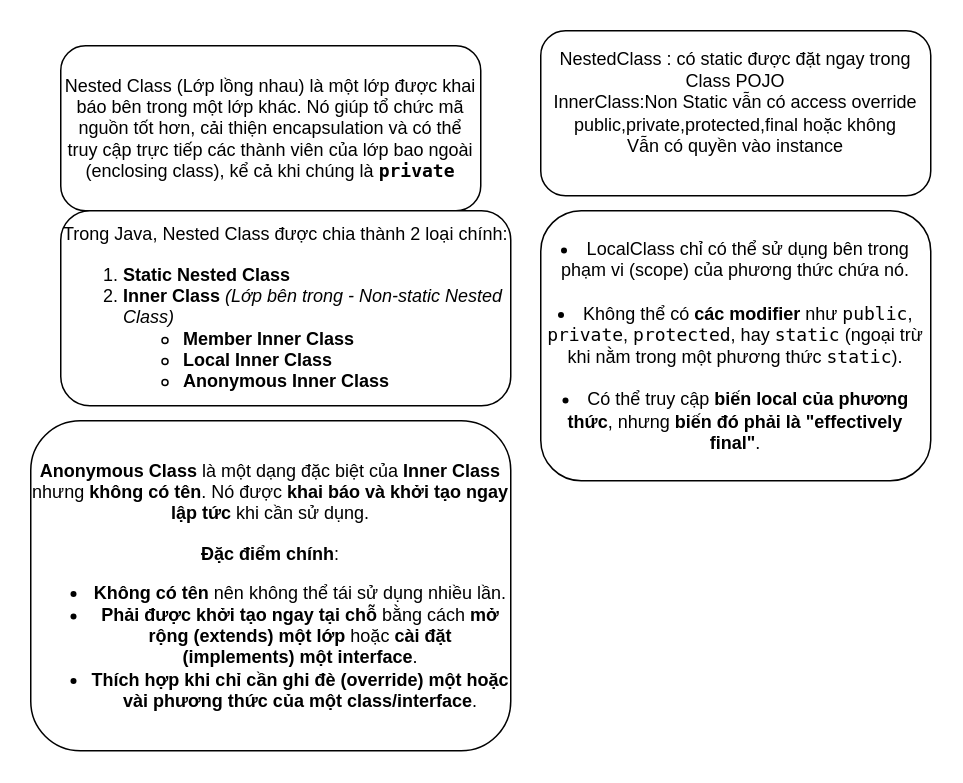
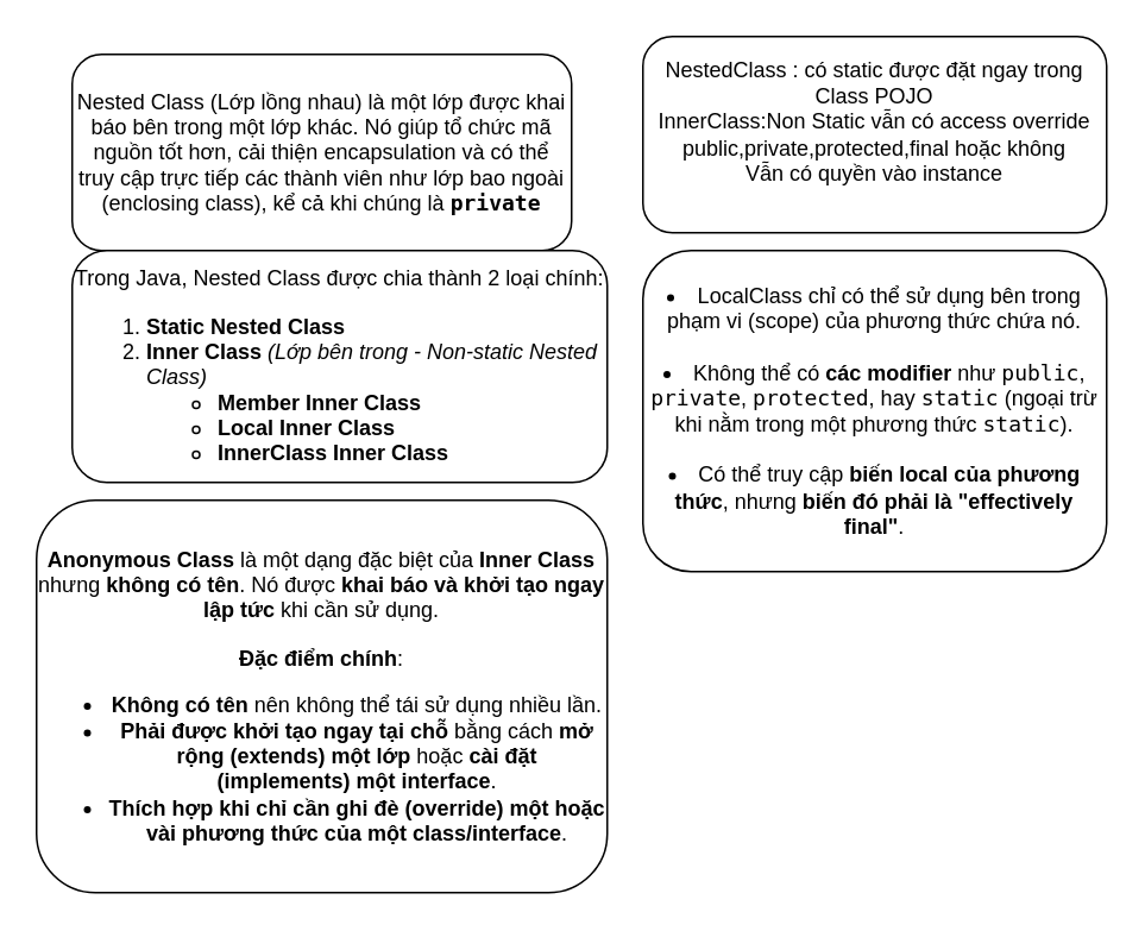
- <mxCell id="2" value="Nested Class (Lớp lồng nhau) là một lớp được khai báo bên trong một lớp khác. Nó giúp tổ chức mã nguồn tốt hơn, cải thiện encapsulation và có thể truy cập trực tiếp các thành viên của lớp bao ngoài (enclosing class), kể cả khi chúng là &lt;code data-end=&quot;334&quot; data-start=&quot;325&quot;&gt;&lt;b&gt;private&lt;/b&gt;&lt;/code&gt;" style="rounded=1;whiteSpace=wrap;html=1;" vertex="1" parent="1"><mxGeometry x="40" y="30" width="280" height="110" as="geometry" /></mxCell>
+ <mxCell id="2" value="Nested Class (Lớp lồng nhau) là một lớp được khai báo bên trong một lớp khác. Nó giúp tổ chức mã nguồn tốt hơn, cải thiện encapsulation và có thể truy cập trực tiếp các thành viên như lớp bao ngoài (enclosing class), kể cả khi chúng là &lt;code data-end=&quot;334&quot; data-start=&quot;325&quot;&gt;&lt;b&gt;private&lt;/b&gt;&lt;/code&gt;" style="rounded=1;whiteSpace=wrap;html=1;" vertex="1" parent="1"><mxGeometry x="40" y="30" width="280" height="110" as="geometry" /></mxCell>
- <mxCell id="3" value="&lt;p data-end=&quot;429&quot; data-start=&quot;375&quot;&gt;Trong Java, Nested Class được chia thành 2 loại chính:&lt;/p&gt;&lt;ol data-end=&quot;608&quot; data-start=&quot;431&quot;&gt;&lt;li data-end=&quot;457&quot; data-start=&quot;431&quot;&gt;&lt;strong data-end=&quot;457&quot; data-start=&quot;434&quot;&gt;Static Nested Class&lt;/strong&gt;&lt;/li&gt;&lt;li data-end=&quot;608&quot; data-start=&quot;458&quot;&gt;&lt;strong data-end=&quot;476&quot; data-start=&quot;461&quot;&gt;Inner Class&lt;/strong&gt; &lt;em data-end=&quot;520&quot; data-start=&quot;477&quot;&gt;(Lớp bên trong - Non-static Nested Class)&lt;/em&gt;&lt;ul data-end=&quot;608&quot; data-start=&quot;526&quot;&gt;&lt;li data-end=&quot;550&quot; data-start=&quot;526&quot;&gt;&lt;strong data-end=&quot;550&quot; data-start=&quot;528&quot;&gt;Member Inner Class&lt;/strong&gt;&lt;/li&gt;&lt;li data-end=&quot;577&quot; data-start=&quot;554&quot;&gt;&lt;strong data-end=&quot;577&quot; data-start=&quot;556&quot;&gt;Local Inner Class&lt;/strong&gt;&lt;/li&gt;&lt;li data-end=&quot;608&quot; data-start=&quot;581&quot;&gt;&lt;strong data-end=&quot;608&quot; data-start=&quot;583&quot;&gt;Anonymous Inner Class&lt;/strong&gt;&lt;/li&gt;&lt;/ul&gt;&lt;/li&gt;&lt;/ol&gt;" style="rounded=1;whiteSpace=wrap;html=1;align=left;" vertex="1" parent="1"><mxGeometry x="40" y="140" width="300" height="130" as="geometry" /></mxCell>
+ <mxCell id="3" value="&lt;p data-end=&quot;429&quot; data-start=&quot;375&quot;&gt;Trong Java, Nested Class được chia thành 2 loại chính:&lt;/p&gt;&lt;ol data-end=&quot;608&quot; data-start=&quot;431&quot;&gt;&lt;li data-end=&quot;457&quot; data-start=&quot;431&quot;&gt;&lt;strong data-end=&quot;457&quot; data-start=&quot;434&quot;&gt;Static Nested Class&lt;/strong&gt;&lt;/li&gt;&lt;li data-end=&quot;608&quot; data-start=&quot;458&quot;&gt;&lt;strong data-end=&quot;476&quot; data-start=&quot;461&quot;&gt;Inner Class&lt;/strong&gt; &lt;em data-end=&quot;520&quot; data-start=&quot;477&quot;&gt;(Lớp bên trong - Non-static Nested Class)&lt;/em&gt;&lt;ul data-end=&quot;608&quot; data-start=&quot;526&quot;&gt;&lt;li data-end=&quot;550&quot; data-start=&quot;526&quot;&gt;&lt;strong data-end=&quot;550&quot; data-start=&quot;528&quot;&gt;Member Inner Class&lt;/strong&gt;&lt;/li&gt;&lt;li data-end=&quot;577&quot; data-start=&quot;554&quot;&gt;&lt;strong data-end=&quot;577&quot; data-start=&quot;556&quot;&gt;Local Inner Class&lt;/strong&gt;&lt;/li&gt;&lt;li data-end=&quot;608&quot; data-start=&quot;581&quot;&gt;&lt;strong data-end=&quot;608&quot; data-start=&quot;583&quot;&gt;InnerClass Inner Class&lt;/strong&gt;&lt;/li&gt;&lt;/ul&gt;&lt;/li&gt;&lt;/ol&gt;" style="rounded=1;whiteSpace=wrap;html=1;align=left;" vertex="1" parent="1"><mxGeometry x="40" y="140" width="300" height="130" as="geometry" /></mxCell>
